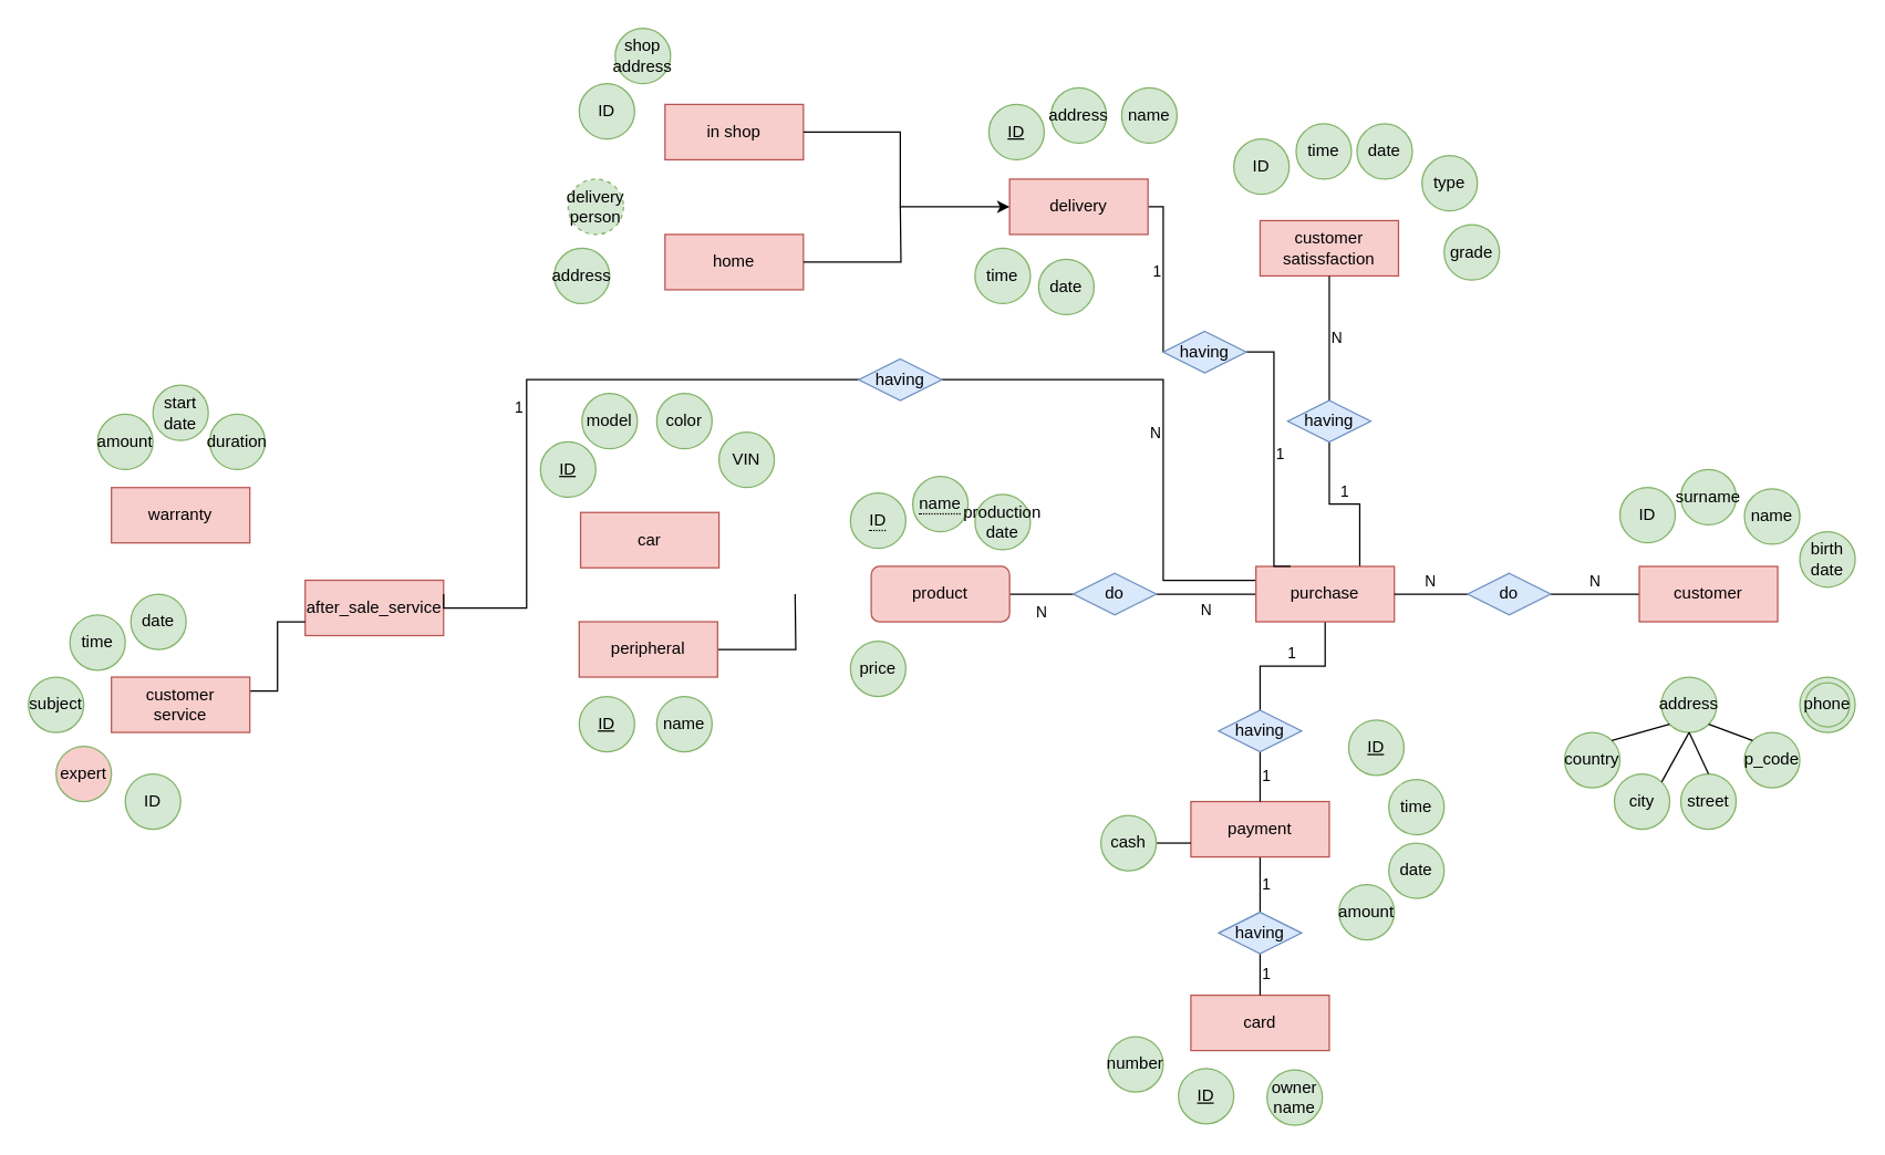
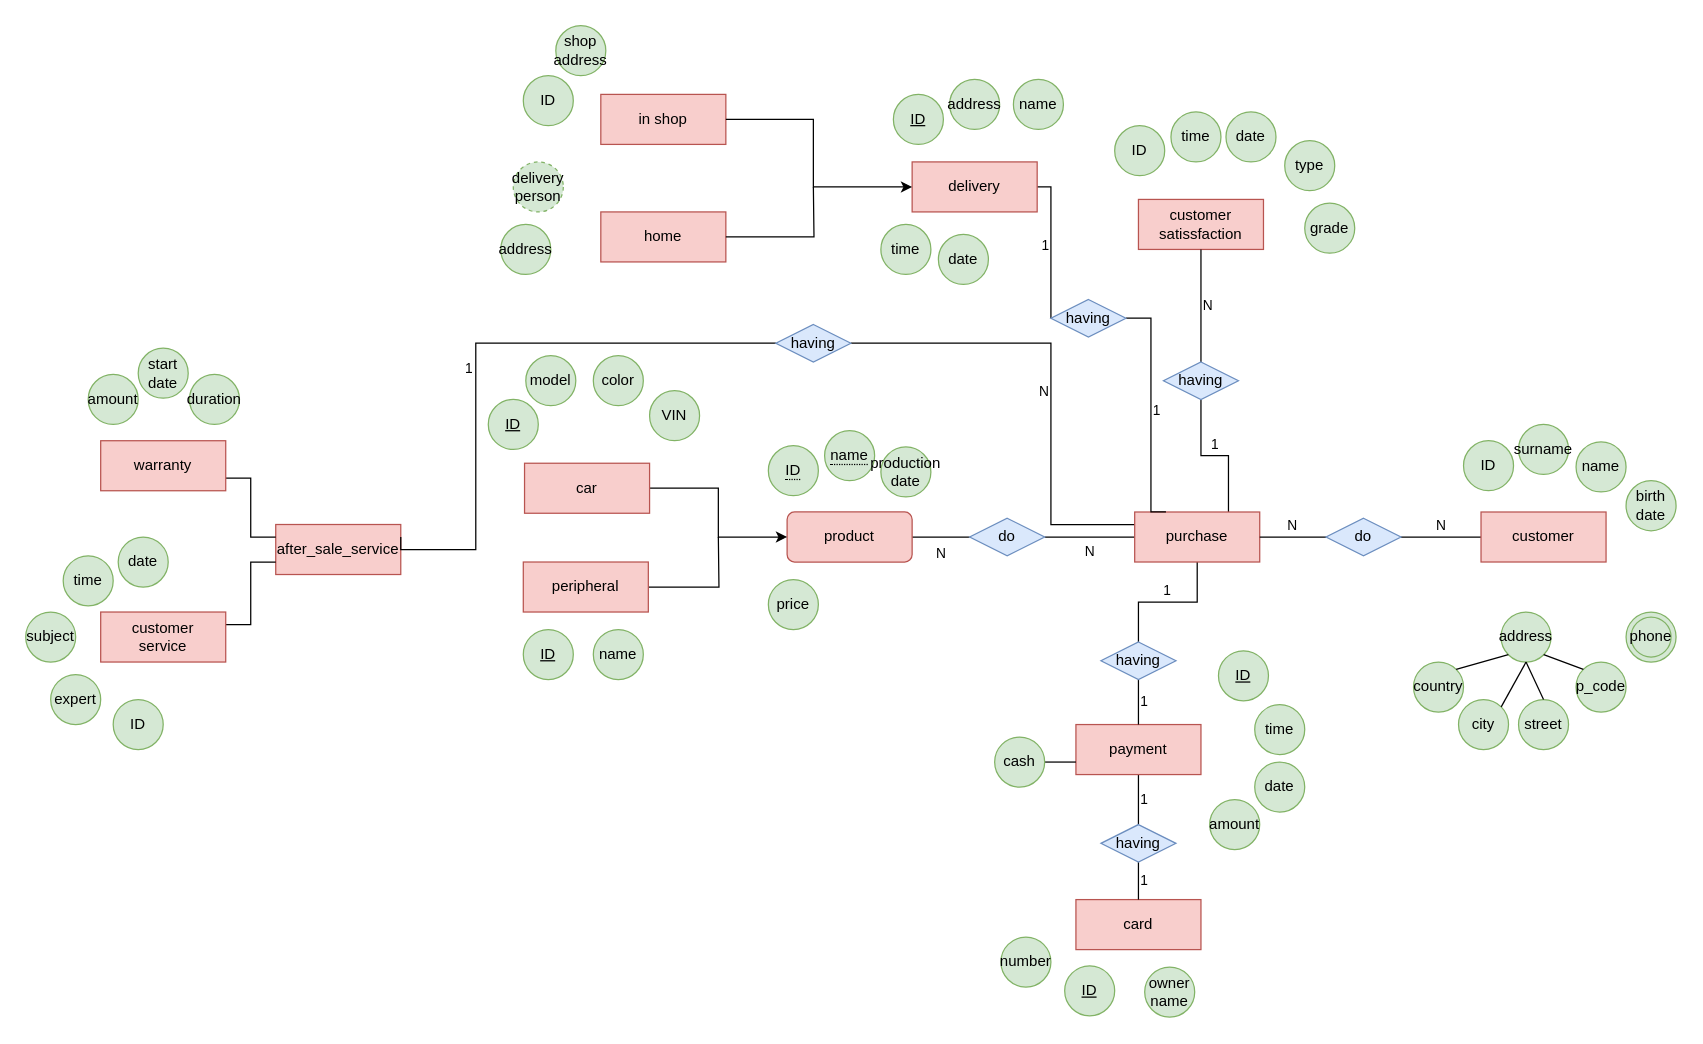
+ <mxCell id="51" style="edgeStyle=orthogonalEdgeStyle;rounded=0;sketch=0;orthogonalLoop=1;jettySize=auto;html=1;exitX=1;exitY=0.75;exitDx=0;exitDy=0;entryX=0;entryY=0.25;entryDx=0;entryDy=0;endArrow=none;endFill=0;" edge="1" parent="1" source="52" target="43"><mxGeometry relative="1" as="geometry" /></mxCell>
+ <mxCell id="34" style="edgeStyle=orthogonalEdgeStyle;rounded=0;sketch=0;orthogonalLoop=1;jettySize=auto;html=1;exitX=1;exitY=0.5;exitDx=0;exitDy=0;entryX=0;entryY=0.5;entryDx=0;entryDy=0;endArrow=classic;endFill=1;" edge="1" parent="1" source="35" target="8"><mxGeometry relative="1" as="geometry"><mxPoint x="525" y="429" as="targetPoint" /></mxGeometry></mxCell>
- <mxCell id="94" value="expert" style="ellipse;whiteSpace=wrap;html=1;align=center;rounded=0;sketch=0;fillColor=#f8cecc;strokeColor=#82b366;" vertex="1" parent="1"><mxGeometry x="40" y="539" width="40" height="40" as="geometry" /></mxCell>
+ <mxCell id="94" value="expert" style="ellipse;whiteSpace=wrap;html=1;align=center;rounded=0;sketch=0;fillColor=#d5e8d4;strokeColor=#82b366;" vertex="1" parent="1"><mxGeometry x="40" y="539" width="40" height="40" as="geometry" /></mxCell>
